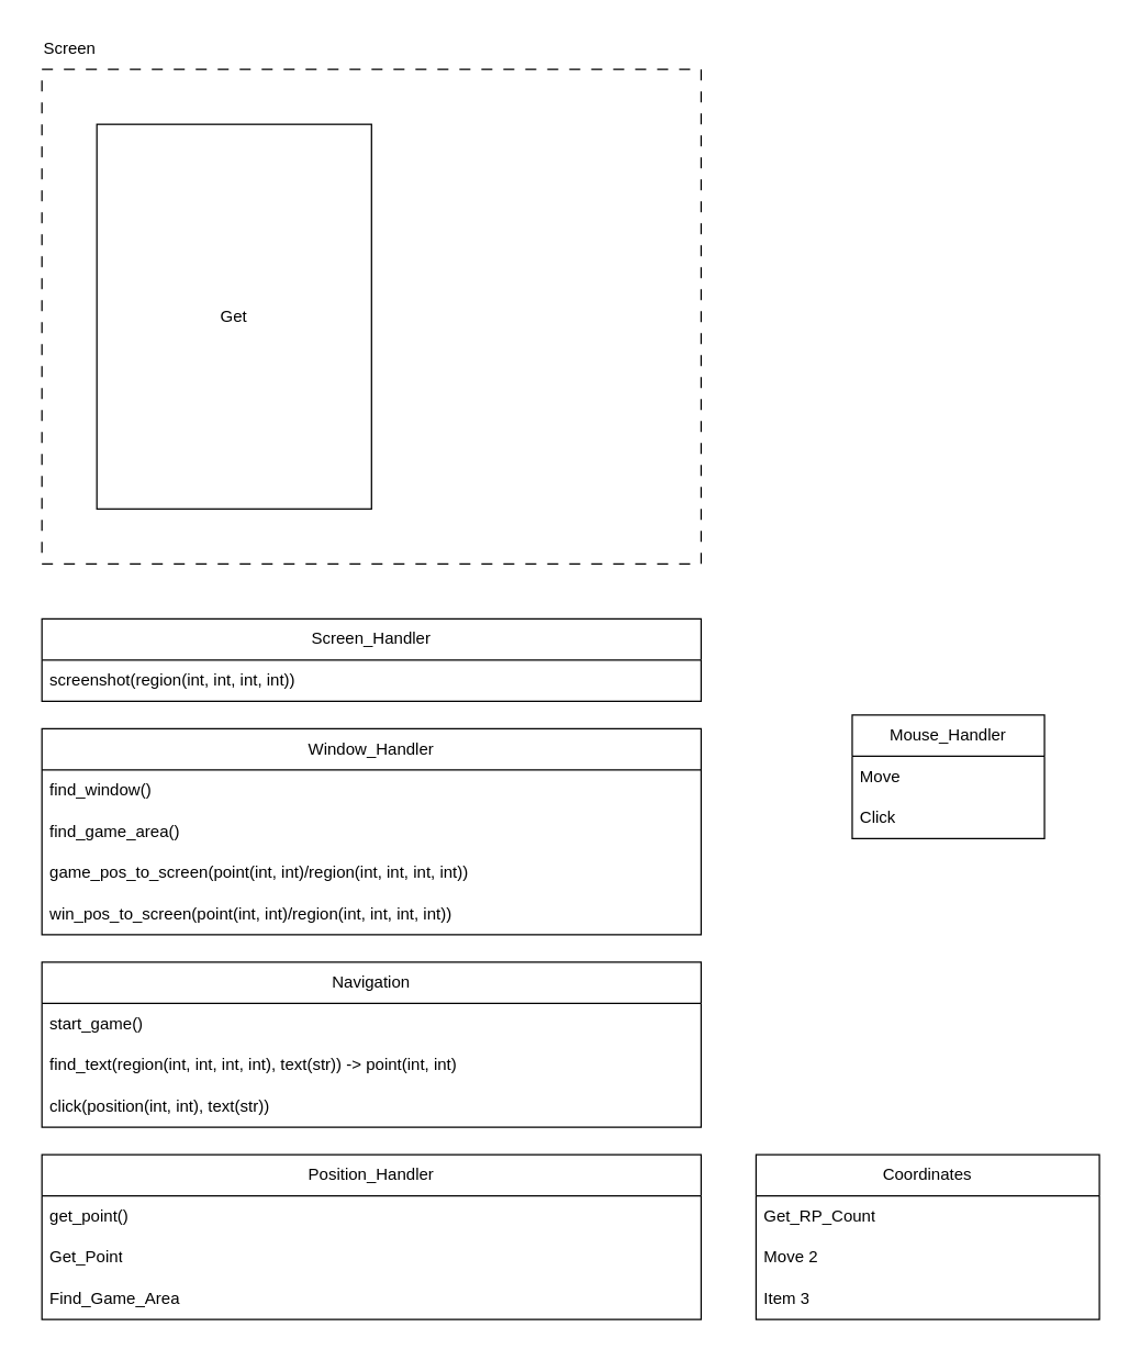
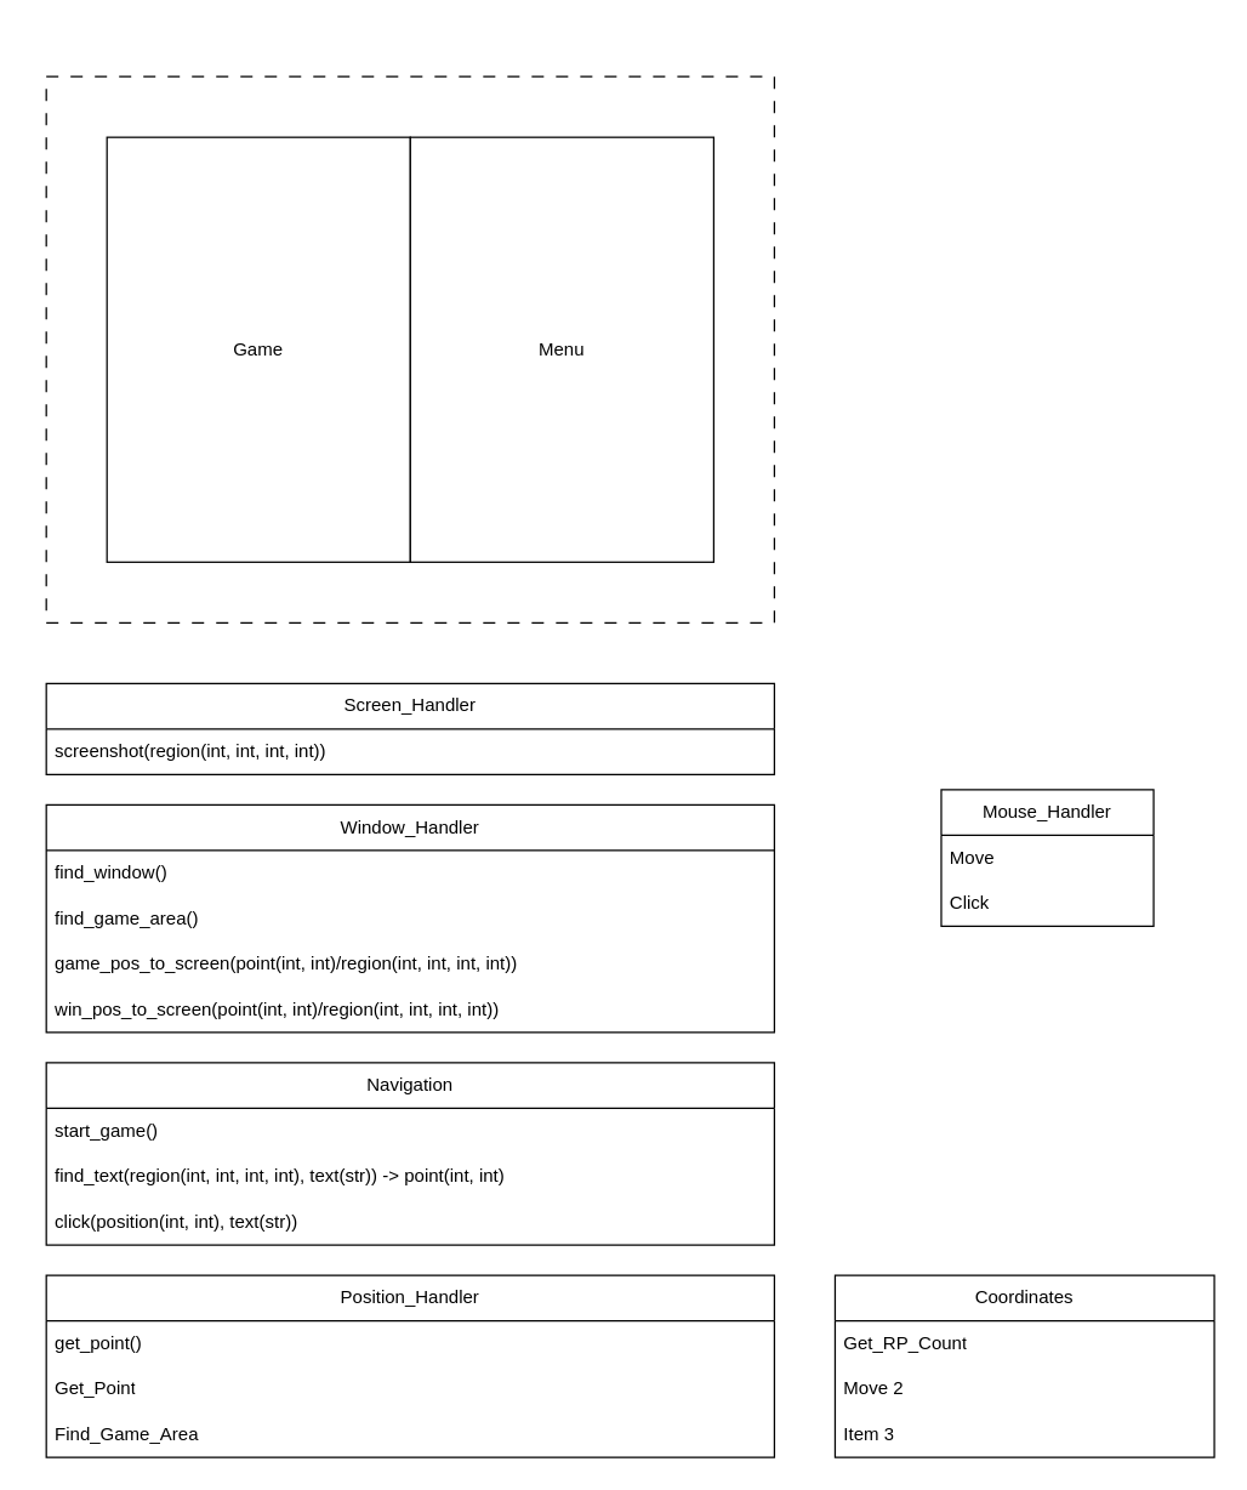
- <mxCell id="5" value="Screen" style="text;html=1;align=center;verticalAlign=middle;resizable=0;points=[];autosize=1;strokeColor=none;fillColor=none;" vertex="1" parent="1"><mxGeometry x="20" y="20" width="60" height="30" as="geometry" /></mxCell>
- <mxCell id="3" value="Get" style="rounded=0;whiteSpace=wrap;html=1;" vertex="1" parent="1"><mxGeometry x="70" y="90" width="200" height="280" as="geometry" /></mxCell>
+ <mxCell id="3" value="Game" style="rounded=0;whiteSpace=wrap;html=1;" vertex="1" parent="1"><mxGeometry x="70" y="90" width="200" height="280" as="geometry" /></mxCell>
+ <mxCell id="4" value="Menu" style="rounded=0;whiteSpace=wrap;html=1;" vertex="1" parent="1"><mxGeometry x="270" y="90" width="200" height="280" as="geometry" /></mxCell>
